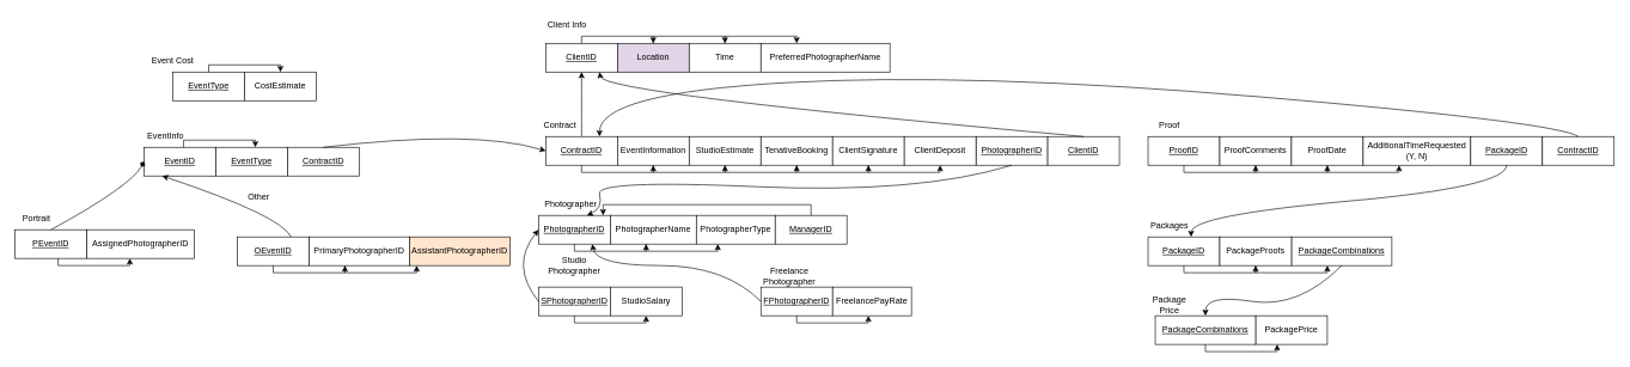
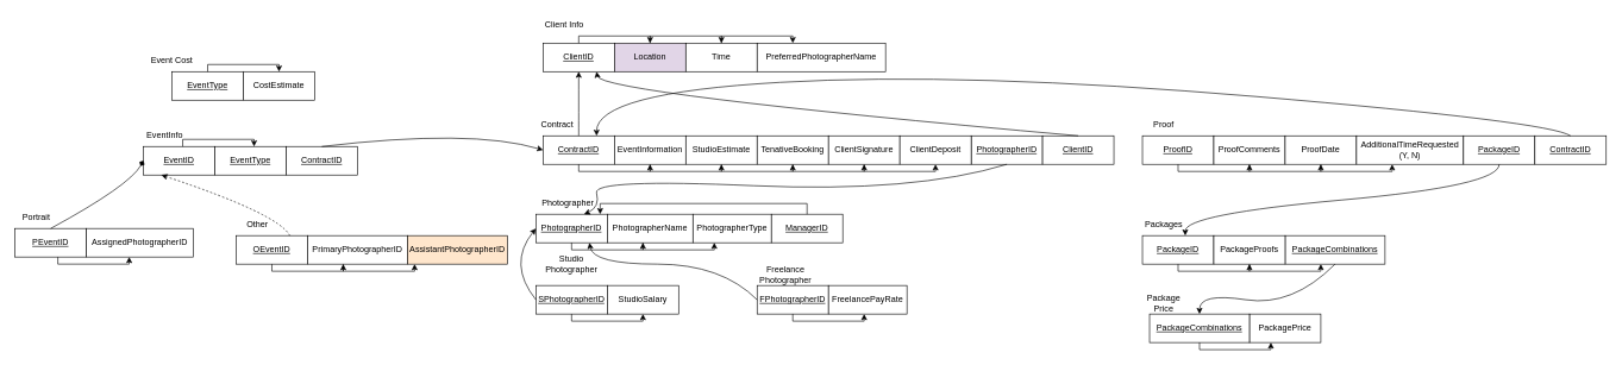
- <mxCell id="36" value="Other" style="text;html=1;strokeColor=none;fillColor=none;align=center;verticalAlign=middle;whiteSpace=wrap;rounded=0;" parent="1" vertex="1"><mxGeometry x="330" y="260" width="60" height="30" as="geometry" /></mxCell>
+ <mxCell id="36" value="Other" style="text;html=1;strokeColor=none;fillColor=none;align=center;verticalAlign=middle;whiteSpace=wrap;rounded=0;" parent="1" vertex="1"><mxGeometry x="330" y="300" width="60" height="30" as="geometry" /></mxCell>
- <mxCell id="48" value="" style="curved=1;endArrow=classic;html=1;rounded=0;exitX=0.75;exitY=0;exitDx=0;exitDy=0;entryX=0.25;entryY=1;entryDx=0;entryDy=0;" parent="1" source="33" target="26" edge="1"><mxGeometry width="50" height="50" relative="1" as="geometry"><mxPoint x="210" y="470" as="sourcePoint" /><mxPoint x="260" y="420" as="targetPoint" /><Array as="points"><mxPoint x="390" y="300" /></Array></mxGeometry></mxCell>
+ <mxCell id="48" value="" style="curved=1;endArrow=classic;html=1;rounded=0;exitX=0.75;exitY=0;exitDx=0;exitDy=0;entryX=0.25;entryY=1;entryDx=0;entryDy=0;dashed=1;" parent="1" source="33" target="26" edge="1"><mxGeometry width="50" height="50" relative="1" as="geometry"><mxPoint x="210" y="470" as="sourcePoint" /><mxPoint x="260" y="420" as="targetPoint" /><Array as="points"><mxPoint x="390" y="300" /></Array></mxGeometry></mxCell>
